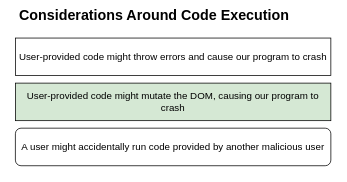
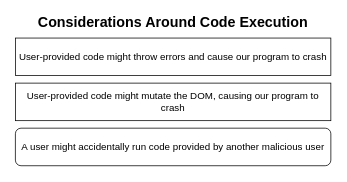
- <mxCell id="3" value="Considerations Around Code Execution" style="text;html=1;strokeColor=none;fillColor=none;align=center;verticalAlign=middle;whiteSpace=wrap;rounded=0;fontStyle=1;fontSize=19;" vertex="1" parent="1"><mxGeometry x="10" y="10" width="390" height="20" as="geometry" /></mxCell>
+ <mxCell id="3" value="Considerations Around Code Execution" style="text;html=1;strokeColor=none;fillColor=none;align=center;verticalAlign=middle;whiteSpace=wrap;rounded=0;fontStyle=1;fontSize=19;" vertex="1" parent="1"><mxGeometry x="35" y="20" width="390" height="20" as="geometry" /></mxCell>
- <mxCell id="4" value="User-provided code might mutate the DOM, causing our program to crash" style="rounded=0;whiteSpace=wrap;html=1;fontSize=13;fillColor=#d5e8d4;" vertex="1" parent="1"><mxGeometry x="20" y="110" width="420" height="50" as="geometry" /></mxCell>
+ <mxCell id="4" value="User-provided code might mutate the DOM, causing our program to crash" style="rounded=0;whiteSpace=wrap;html=1;fontSize=13;" vertex="1" parent="1"><mxGeometry x="20" y="110" width="420" height="50" as="geometry" /></mxCell>
